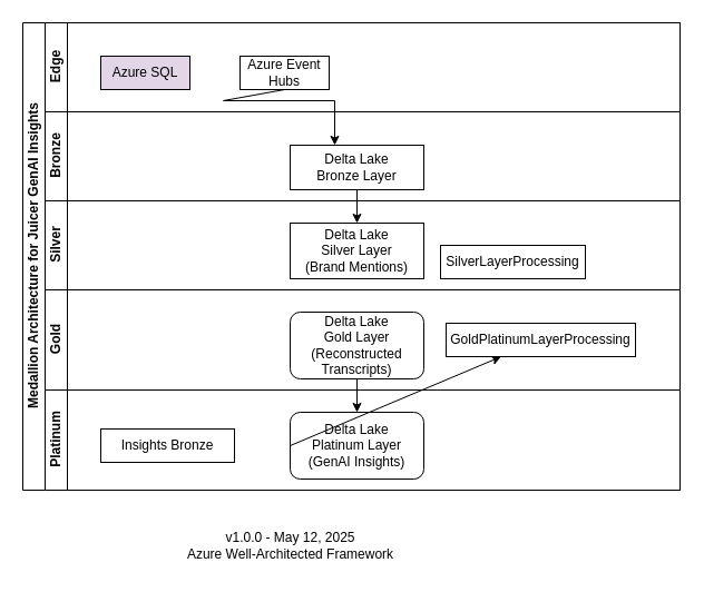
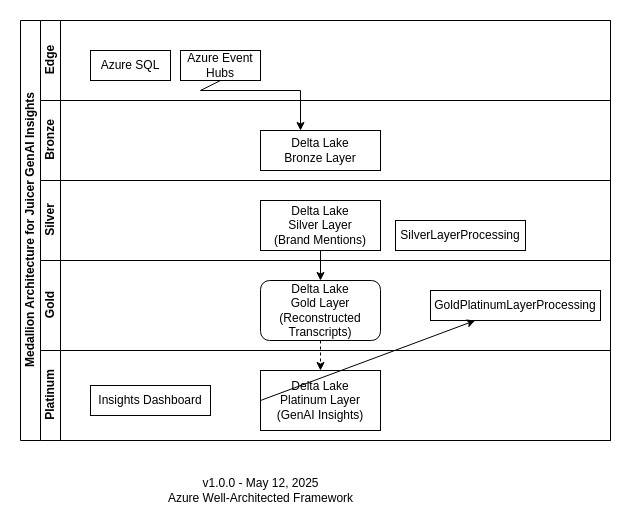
- <mxCell id="5" value="Azure SQL" style="rounded=0;whiteSpace=wrap;html=1;fontFamily=Helvetica;fontSize=12;fontColor=#000000;align=center;fillColor=#e1d5e7;" parent="3" vertex="1"><mxGeometry x="50" y="30" width="80" height="30" as="geometry" /></mxCell>
+ <mxCell id="5" value="Azure SQL" style="rounded=0;whiteSpace=wrap;html=1;fontFamily=Helvetica;fontSize=12;fontColor=#000000;align=center;" parent="3" vertex="1"><mxGeometry x="50" y="30" width="80" height="30" as="geometry" /></mxCell>
- <mxCell id="4" value="Azure Event Hubs" style="rounded=0;whiteSpace=wrap;html=1;fontFamily=Helvetica;fontSize=12;fontColor=#000000;align=center;" parent="3" vertex="1"><mxGeometry x="175" y="30" width="80" height="30" as="geometry" /></mxCell>
+ <mxCell id="4" value="Azure Event Hubs" style="rounded=0;whiteSpace=wrap;html=1;fontFamily=Helvetica;fontSize=12;fontColor=#000000;align=center;" parent="3" vertex="1"><mxGeometry x="140" y="30" width="80" height="30" as="geometry" /></mxCell>
- <mxCell id="17" value="" style="endArrow=classic;html=1;rounded=0;entryX=0.5;entryY=0;entryDx=0;entryDy=0;exitX=0.5;exitY=1;exitDx=0;exitDy=0;" edge="1" parent="2" source="7" target="9"><mxGeometry width="50" height="50" relative="1" as="geometry"><mxPoint x="240" y="350" as="sourcePoint" /><mxPoint x="290" y="300" as="targetPoint" /></mxGeometry></mxCell>
+ <mxCell id="18" value="" style="endArrow=classic;html=1;rounded=0;entryX=0.5;entryY=0;entryDx=0;entryDy=0;exitX=0.5;exitY=1;exitDx=0;exitDy=0;" edge="1" parent="2" source="9" target="12"><mxGeometry width="50" height="50" relative="1" as="geometry"><mxPoint x="290" y="160" as="sourcePoint" /><mxPoint x="290" y="190" as="targetPoint" /></mxGeometry></mxCell>
- <mxCell id="13" value="GoldPlatinumLayerProcessing" style="rounded=0;whiteSpace=wrap;html=1;fontFamily=Helvetica;fontSize=12;fontColor=#000000;align=center;" parent="11" vertex="1"><mxGeometry x="360" y="30" width="170" height="30" as="geometry" /></mxCell>
+ <mxCell id="13" value="GoldPlatinumLayerProcessing" style="rounded=0;whiteSpace=wrap;html=1;fontFamily=Helvetica;fontSize=12;fontColor=#000000;align=center;" parent="11" vertex="1"><mxGeometry x="390" y="30" width="170" height="30" as="geometry" /></mxCell>
- <mxCell id="19" value="" style="endArrow=classic;html=1;rounded=0;entryX=0.5;entryY=0;entryDx=0;entryDy=0;exitX=0.5;exitY=1;exitDx=0;exitDy=0;" edge="1" parent="2" source="12" target="15"><mxGeometry width="50" height="50" relative="1" as="geometry"><mxPoint x="290" y="240" as="sourcePoint" /><mxPoint x="290" y="270" as="targetPoint" /></mxGeometry></mxCell>
+ <mxCell id="19" value="" style="endArrow=classic;html=1;rounded=0;entryX=0.5;entryY=0;entryDx=0;entryDy=0;exitX=0.5;exitY=1;exitDx=0;exitDy=0;dashed=1;" edge="1" parent="2" source="12" target="15"><mxGeometry width="50" height="50" relative="1" as="geometry"><mxPoint x="290" y="240" as="sourcePoint" /><mxPoint x="290" y="270" as="targetPoint" /></mxGeometry></mxCell>
- <mxCell id="16" value="Insights Bronze" style="rounded=0;whiteSpace=wrap;html=1;fontFamily=Helvetica;fontSize=12;fontColor=#000000;align=center;" vertex="1" parent="14"><mxGeometry x="50" y="35" width="120" height="30" as="geometry" /></mxCell>
+ <mxCell id="16" value="Insights Dashboard" style="rounded=0;whiteSpace=wrap;html=1;fontFamily=Helvetica;fontSize=12;fontColor=#000000;align=center;" vertex="1" parent="14"><mxGeometry x="50" y="35" width="120" height="30" as="geometry" /></mxCell>
- <mxCell id="15" value="Delta Lake&lt;br&gt;Platinum Layer&lt;br&gt;(GenAI Insights)" style="whiteSpace=wrap;html=1;fontFamily=Helvetica;fontSize=12;fontColor=#000000;align=center;rounded=1;" vertex="1" parent="14"><mxGeometry x="220" y="20" width="120" height="60" as="geometry" /></mxCell>
+ <mxCell id="15" value="Delta Lake&lt;br&gt;Platinum Layer&lt;br&gt;(GenAI Insights)" style="rounded=0;whiteSpace=wrap;html=1;fontFamily=Helvetica;fontSize=12;fontColor=#000000;align=center;" vertex="1" parent="14"><mxGeometry x="220" y="20" width="120" height="60" as="geometry" /></mxCell>
